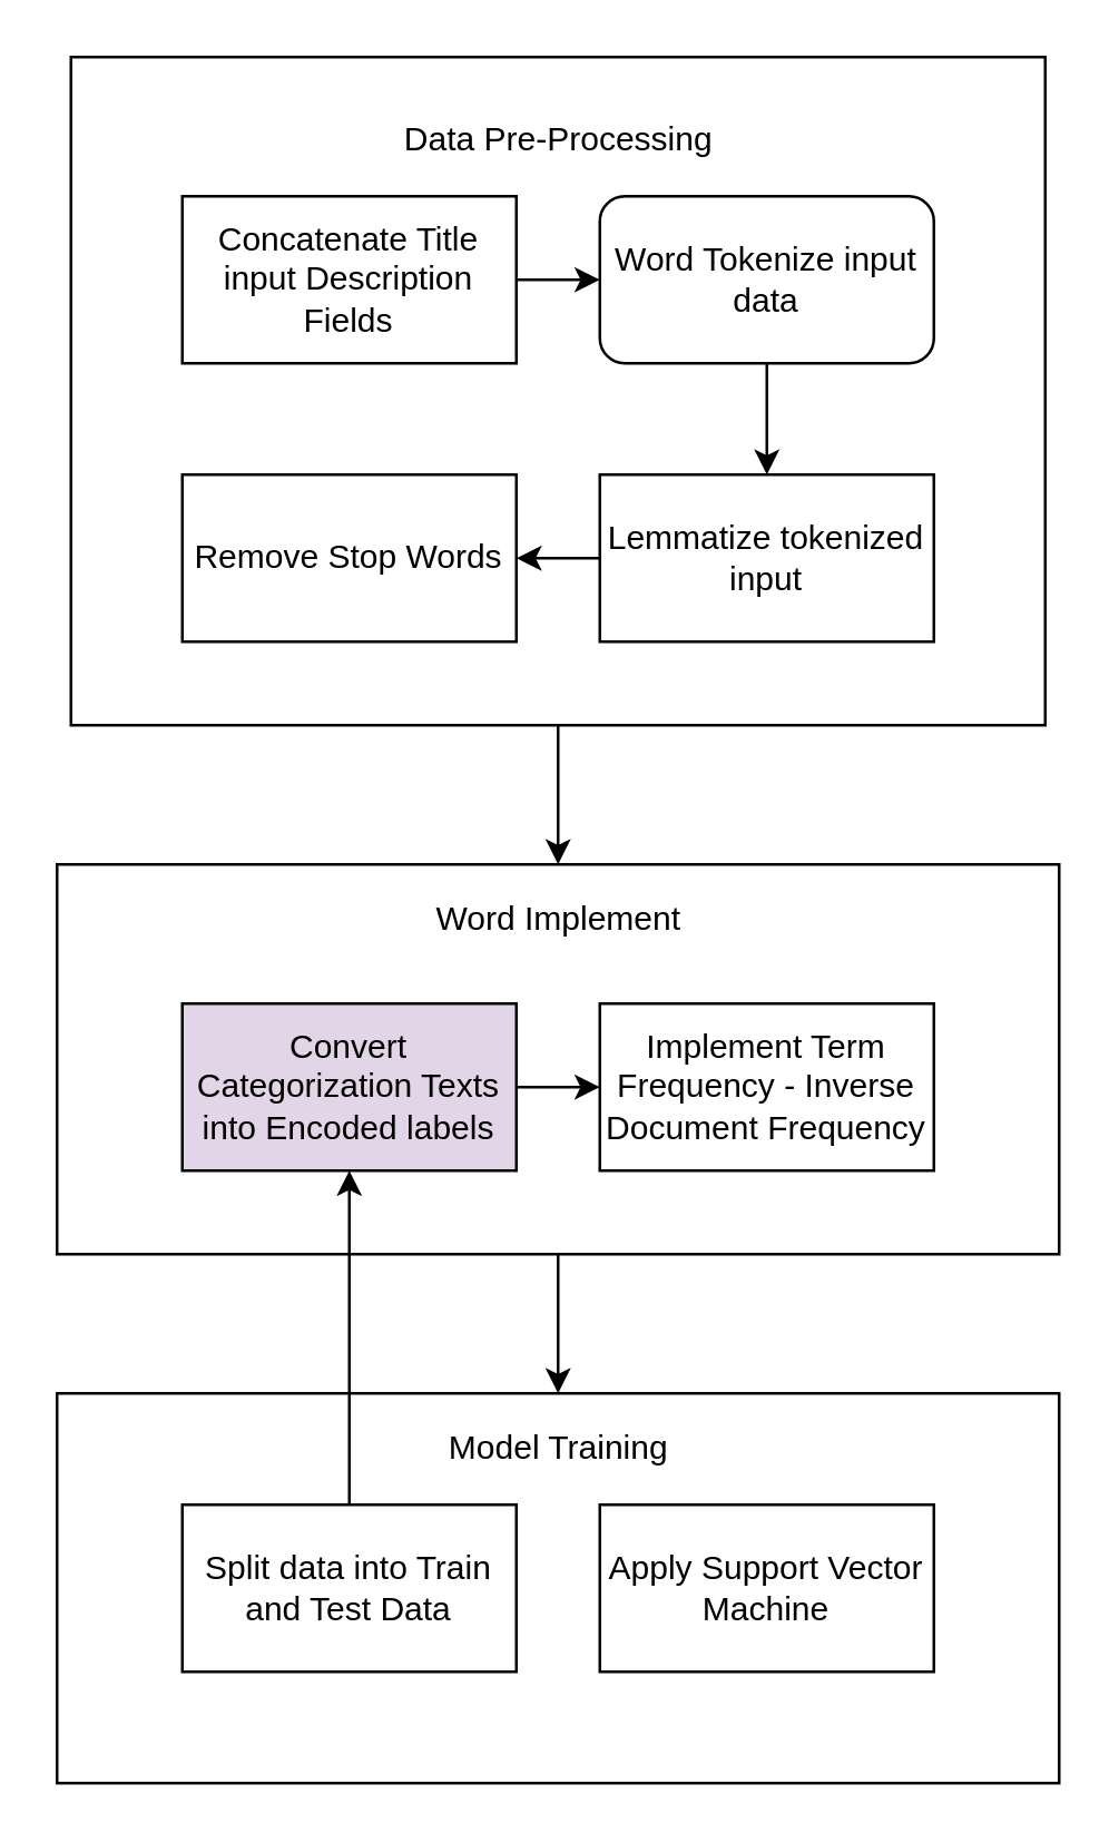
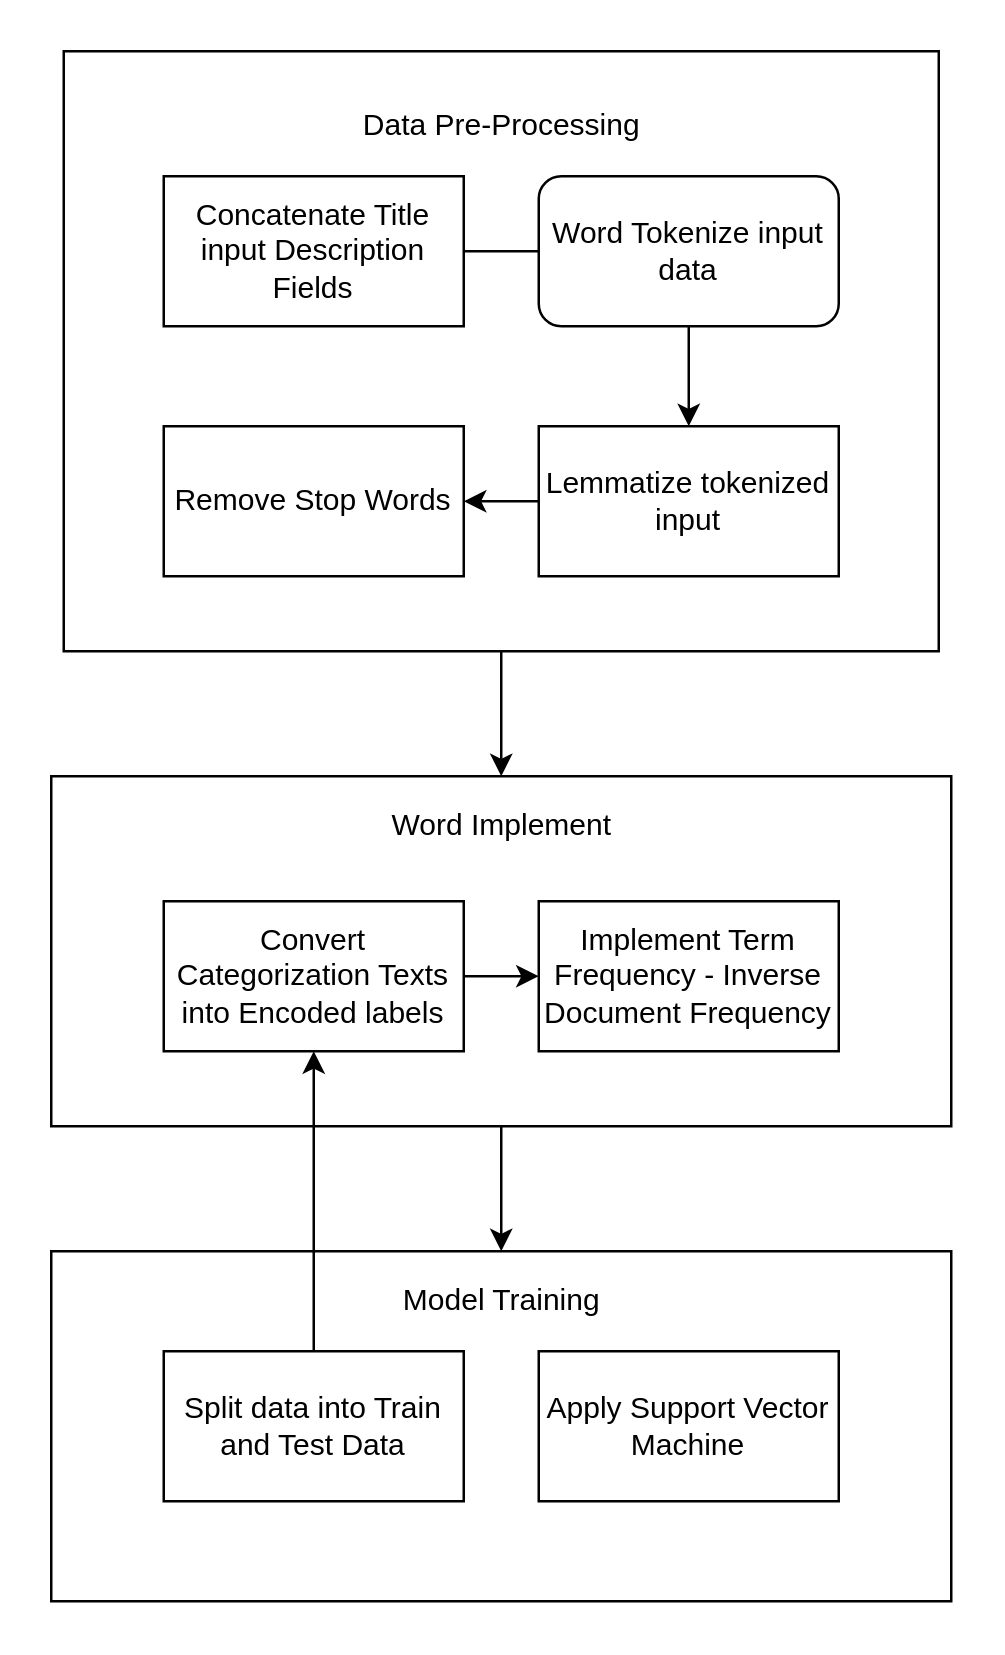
- <mxCell id="4" value="" style="edgeStyle=orthogonalEdgeStyle;rounded=0;orthogonalLoop=1;jettySize=auto;html=1;" parent="1" source="5" target="7" edge="1"><mxGeometry relative="1" as="geometry" /></mxCell>
+ <mxCell id="4" value="" style="edgeStyle=orthogonalEdgeStyle;rounded=0;orthogonalLoop=1;jettySize=auto;html=1;endArrow=none;" parent="1" source="5" target="7" edge="1"><mxGeometry relative="1" as="geometry" /></mxCell>
- <mxCell id="15" value="Convert Categorization Texts into Encoded labels" style="rounded=0;whiteSpace=wrap;html=1;fillColor=#e1d5e7;" parent="1" vertex="1"><mxGeometry x="65" y="360" width="120" height="60" as="geometry" /></mxCell>
+ <mxCell id="15" value="Convert Categorization Texts into Encoded labels" style="rounded=0;whiteSpace=wrap;html=1;" parent="1" vertex="1"><mxGeometry x="65" y="360" width="120" height="60" as="geometry" /></mxCell>
